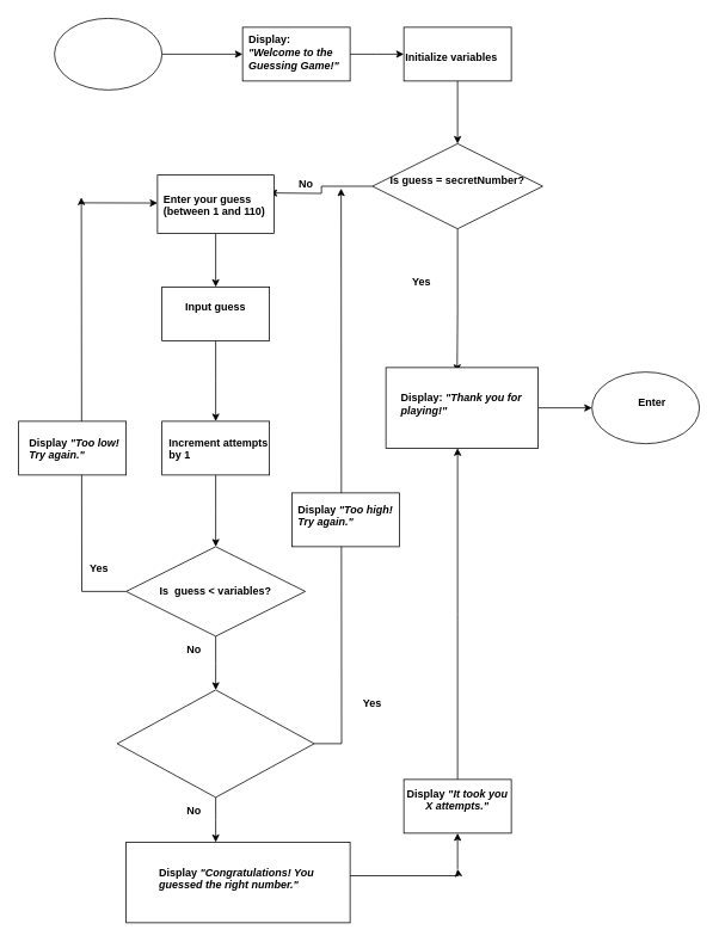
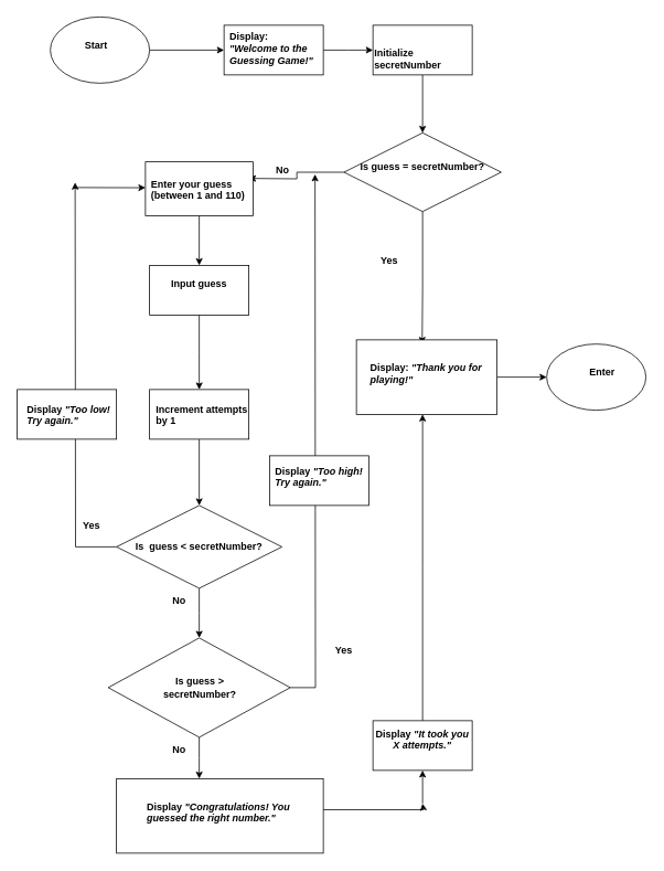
+ <mxCell id="17" value="Start" style="text;whiteSpace=wrap;html=1;fontStyle=1" vertex="1" parent="1"><mxGeometry x="100" y="40" width="60" height="40" as="geometry" /></mxCell>
- <mxCell id="19" value="Initialize variables" style="text;whiteSpace=wrap;html=1;fontStyle=1" vertex="1" parent="1"><mxGeometry x="450" y="50" width="130" height="40" as="geometry" /></mxCell>
+ <mxCell id="19" value="Initialize secretNumber" style="text;whiteSpace=wrap;html=1;fontStyle=1" vertex="1" parent="1"><mxGeometry x="450" y="50" width="130" height="40" as="geometry" /></mxCell>
- <mxCell id="24" value="Is&amp;nbsp; guess &amp;lt; variables?" style="rhombus;whiteSpace=wrap;html=1;fontStyle=1" vertex="1" parent="1"><mxGeometry x="140" y="610" width="200" height="100" as="geometry" /></mxCell>
+ <mxCell id="24" value="Is&amp;nbsp; guess &amp;lt; secretNumber?" style="rhombus;whiteSpace=wrap;html=1;fontStyle=1" vertex="1" parent="1"><mxGeometry x="140" y="610" width="200" height="100" as="geometry" /></mxCell>
+ <mxCell id="33" value="Is&amp;nbsp;guess &amp;gt; secretNumber?" style="text;html=1;align=center;verticalAlign=middle;whiteSpace=wrap;rounded=0;fontStyle=1" vertex="1" parent="1"><mxGeometry x="166" y="805" width="150" height="50" as="geometry" /></mxCell>
